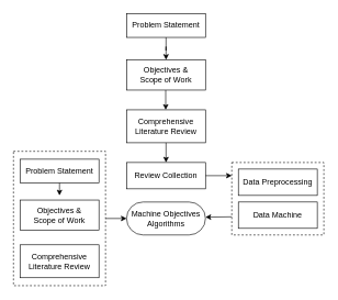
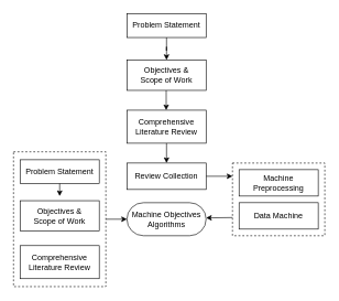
- <mxCell id="12" value="Data Preprocessing" style="rounded=0;whiteSpace=wrap;html=1;" vertex="1" parent="1"><mxGeometry x="362" y="256" width="120" height="40" as="geometry" /></mxCell>
+ <mxCell id="12" value="Machine Preprocessing" style="rounded=0;whiteSpace=wrap;html=1;" vertex="1" parent="1"><mxGeometry x="362" y="256" width="120" height="40" as="geometry" /></mxCell>
